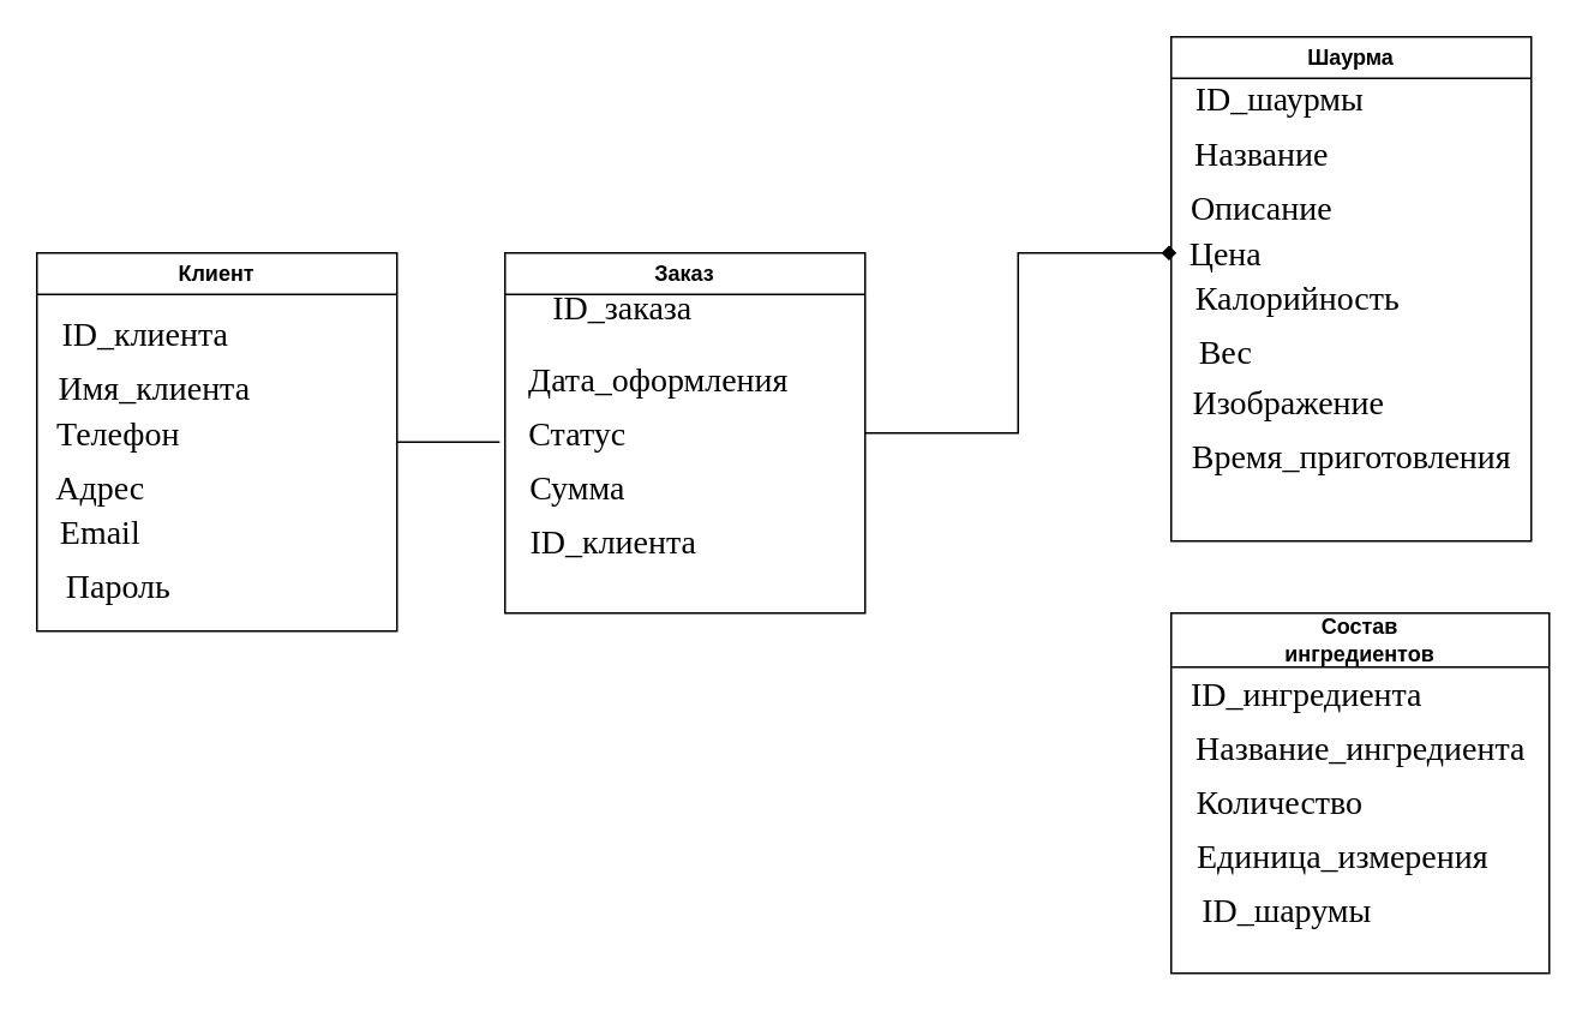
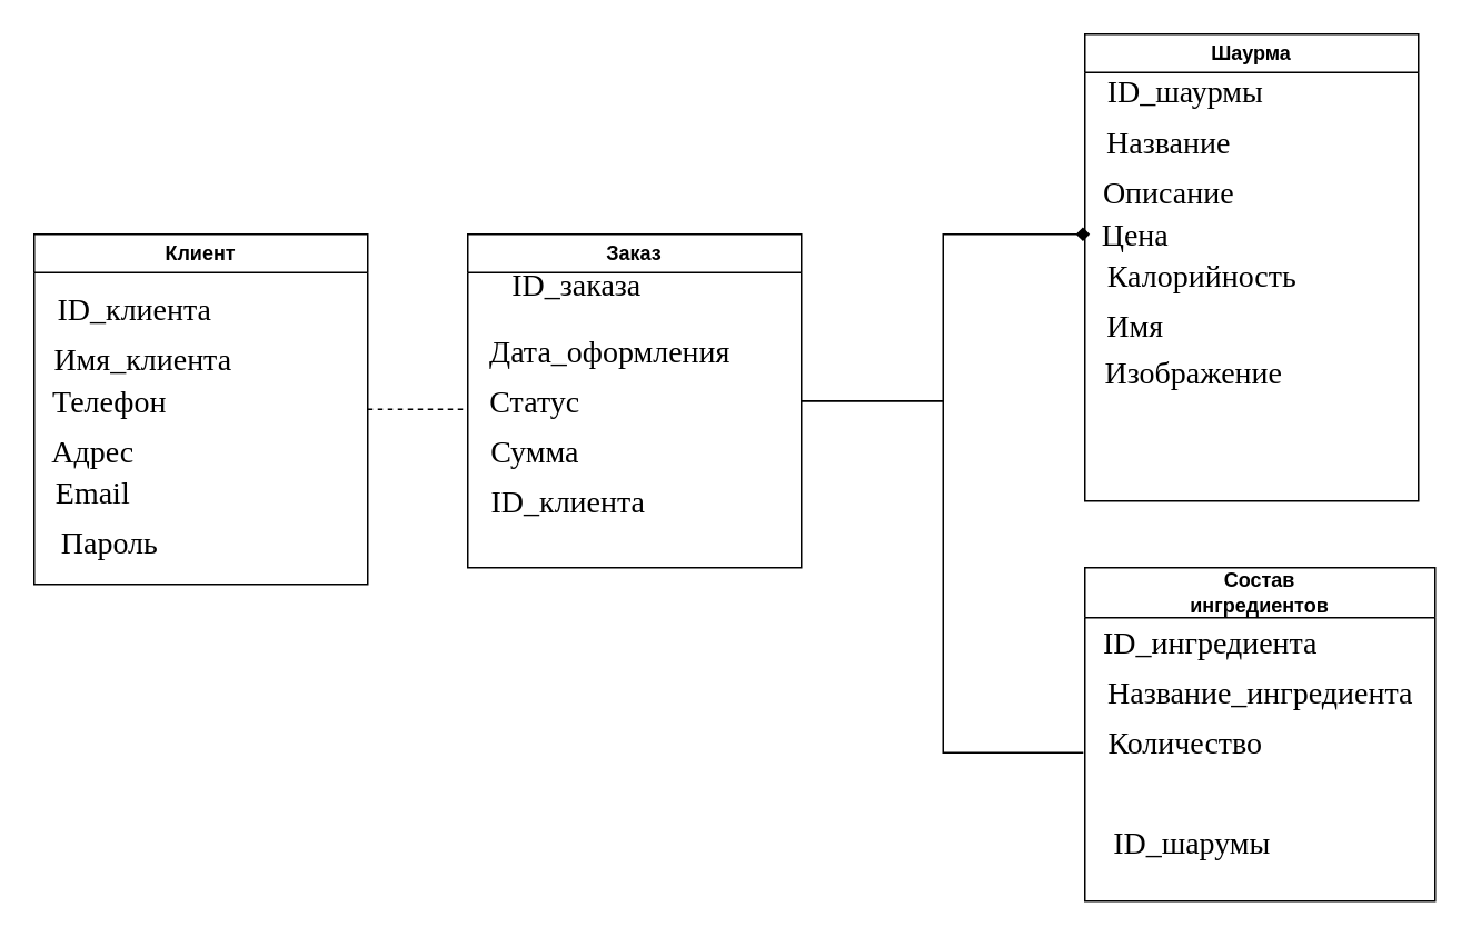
- <mxCell id="21" value="&lt;span style=&quot;font-size: 14pt; line-height: 107%; font-family: &amp;quot;Times New Roman&amp;quot;, serif; border: 1pt none windowtext; padding: 0cm;&quot;&gt;Вес&lt;/span&gt;" style="text;html=1;align=center;verticalAlign=middle;resizable=0;points=[];autosize=1;strokeColor=none;fillColor=none;" vertex="1" parent="15"><mxGeometry x="5" y="160" width="50" height="30" as="geometry" /></mxCell>
+ <mxCell id="21" value="&lt;span style=&quot;font-size: 14pt; line-height: 107%; font-family: &amp;quot;Times New Roman&amp;quot;, serif; border: 1pt none windowtext; padding: 0cm;&quot;&gt;Имя&lt;/span&gt;" style="text;html=1;align=center;verticalAlign=middle;resizable=0;points=[];autosize=1;strokeColor=none;fillColor=none;" vertex="1" parent="15"><mxGeometry x="5" y="160" width="50" height="30" as="geometry" /></mxCell>
- <mxCell id="32" style="edgeStyle=orthogonalEdgeStyle;rounded=0;orthogonalLoop=1;jettySize=auto;html=1;exitX=1;exitY=0.5;exitDx=0;exitDy=0;entryX=-0.037;entryY=0.667;entryDx=0;entryDy=0;entryPerimeter=0;endArrow=none;startFill=0;" edge="1" parent="1" source="2" target="12"><mxGeometry relative="1" as="geometry" /></mxCell>
+ <mxCell id="32" style="edgeStyle=orthogonalEdgeStyle;rounded=0;orthogonalLoop=1;jettySize=auto;html=1;exitX=1;exitY=0.5;exitDx=0;exitDy=0;entryX=-0.037;entryY=0.667;entryDx=0;entryDy=0;entryPerimeter=0;endArrow=none;startFill=0;dashed=1;" edge="1" parent="1" source="2" target="12"><mxGeometry relative="1" as="geometry" /></mxCell>
- <mxCell id="23" value="&lt;span style=&quot;font-size: 14pt; line-height: 107%; font-family: &amp;quot;Times New Roman&amp;quot;, serif; border: 1pt none windowtext; padding: 0cm;&quot;&gt;Время_приготовления&lt;/span&gt;" style="text;html=1;align=center;verticalAlign=middle;resizable=0;points=[];autosize=1;strokeColor=none;fillColor=none;" vertex="1" parent="15"><mxGeometry y="218" width="200" height="30" as="geometry" /></mxCell>
+ <mxCell id="31" style="edgeStyle=orthogonalEdgeStyle;rounded=0;orthogonalLoop=1;jettySize=auto;html=1;exitX=1;exitY=0.5;exitDx=0;exitDy=0;entryX=-0.008;entryY=0.7;entryDx=0;entryDy=0;entryPerimeter=0;endArrow=none;startFill=0;" edge="1" parent="1" source="9" target="28"><mxGeometry relative="1" as="geometry" /></mxCell>
- <mxCell id="29" value="&lt;span style=&quot;font-size: 14pt; line-height: 107%; font-family: &amp;quot;Times New Roman&amp;quot;, serif; border: 1pt none windowtext; padding: 0cm;&quot;&gt;Единица_измерения&lt;/span&gt;" style="text;html=1;align=center;verticalAlign=middle;resizable=0;points=[];autosize=1;strokeColor=none;fillColor=none;" vertex="1" parent="25"><mxGeometry y="120" width="190" height="30" as="geometry" /></mxCell>
